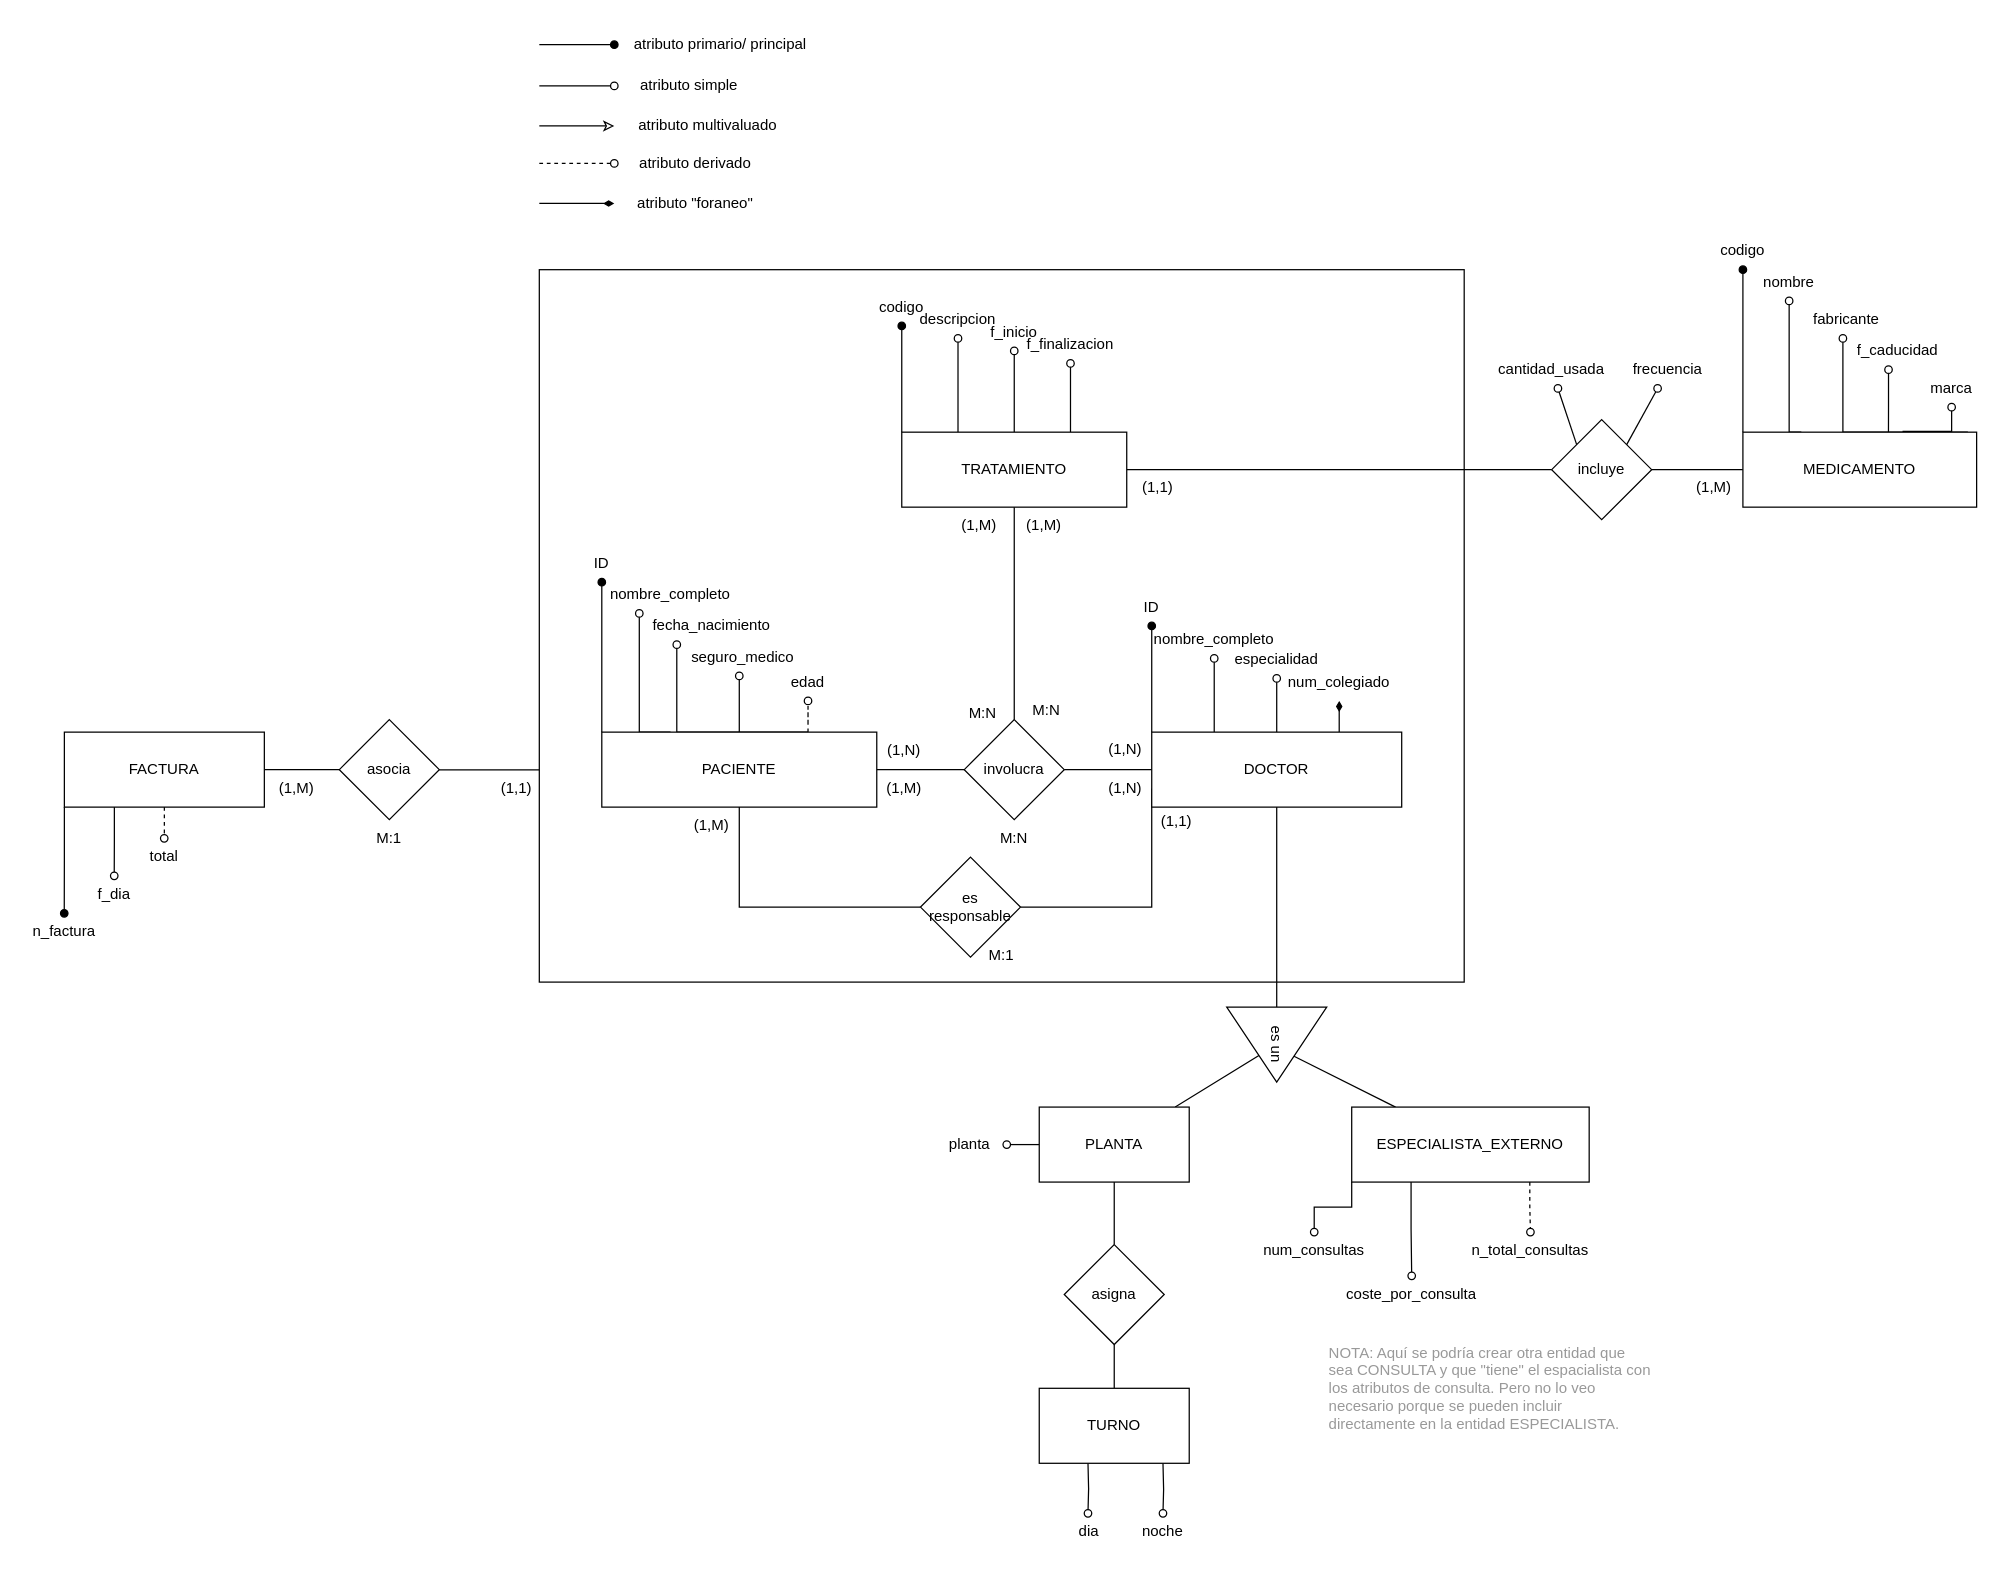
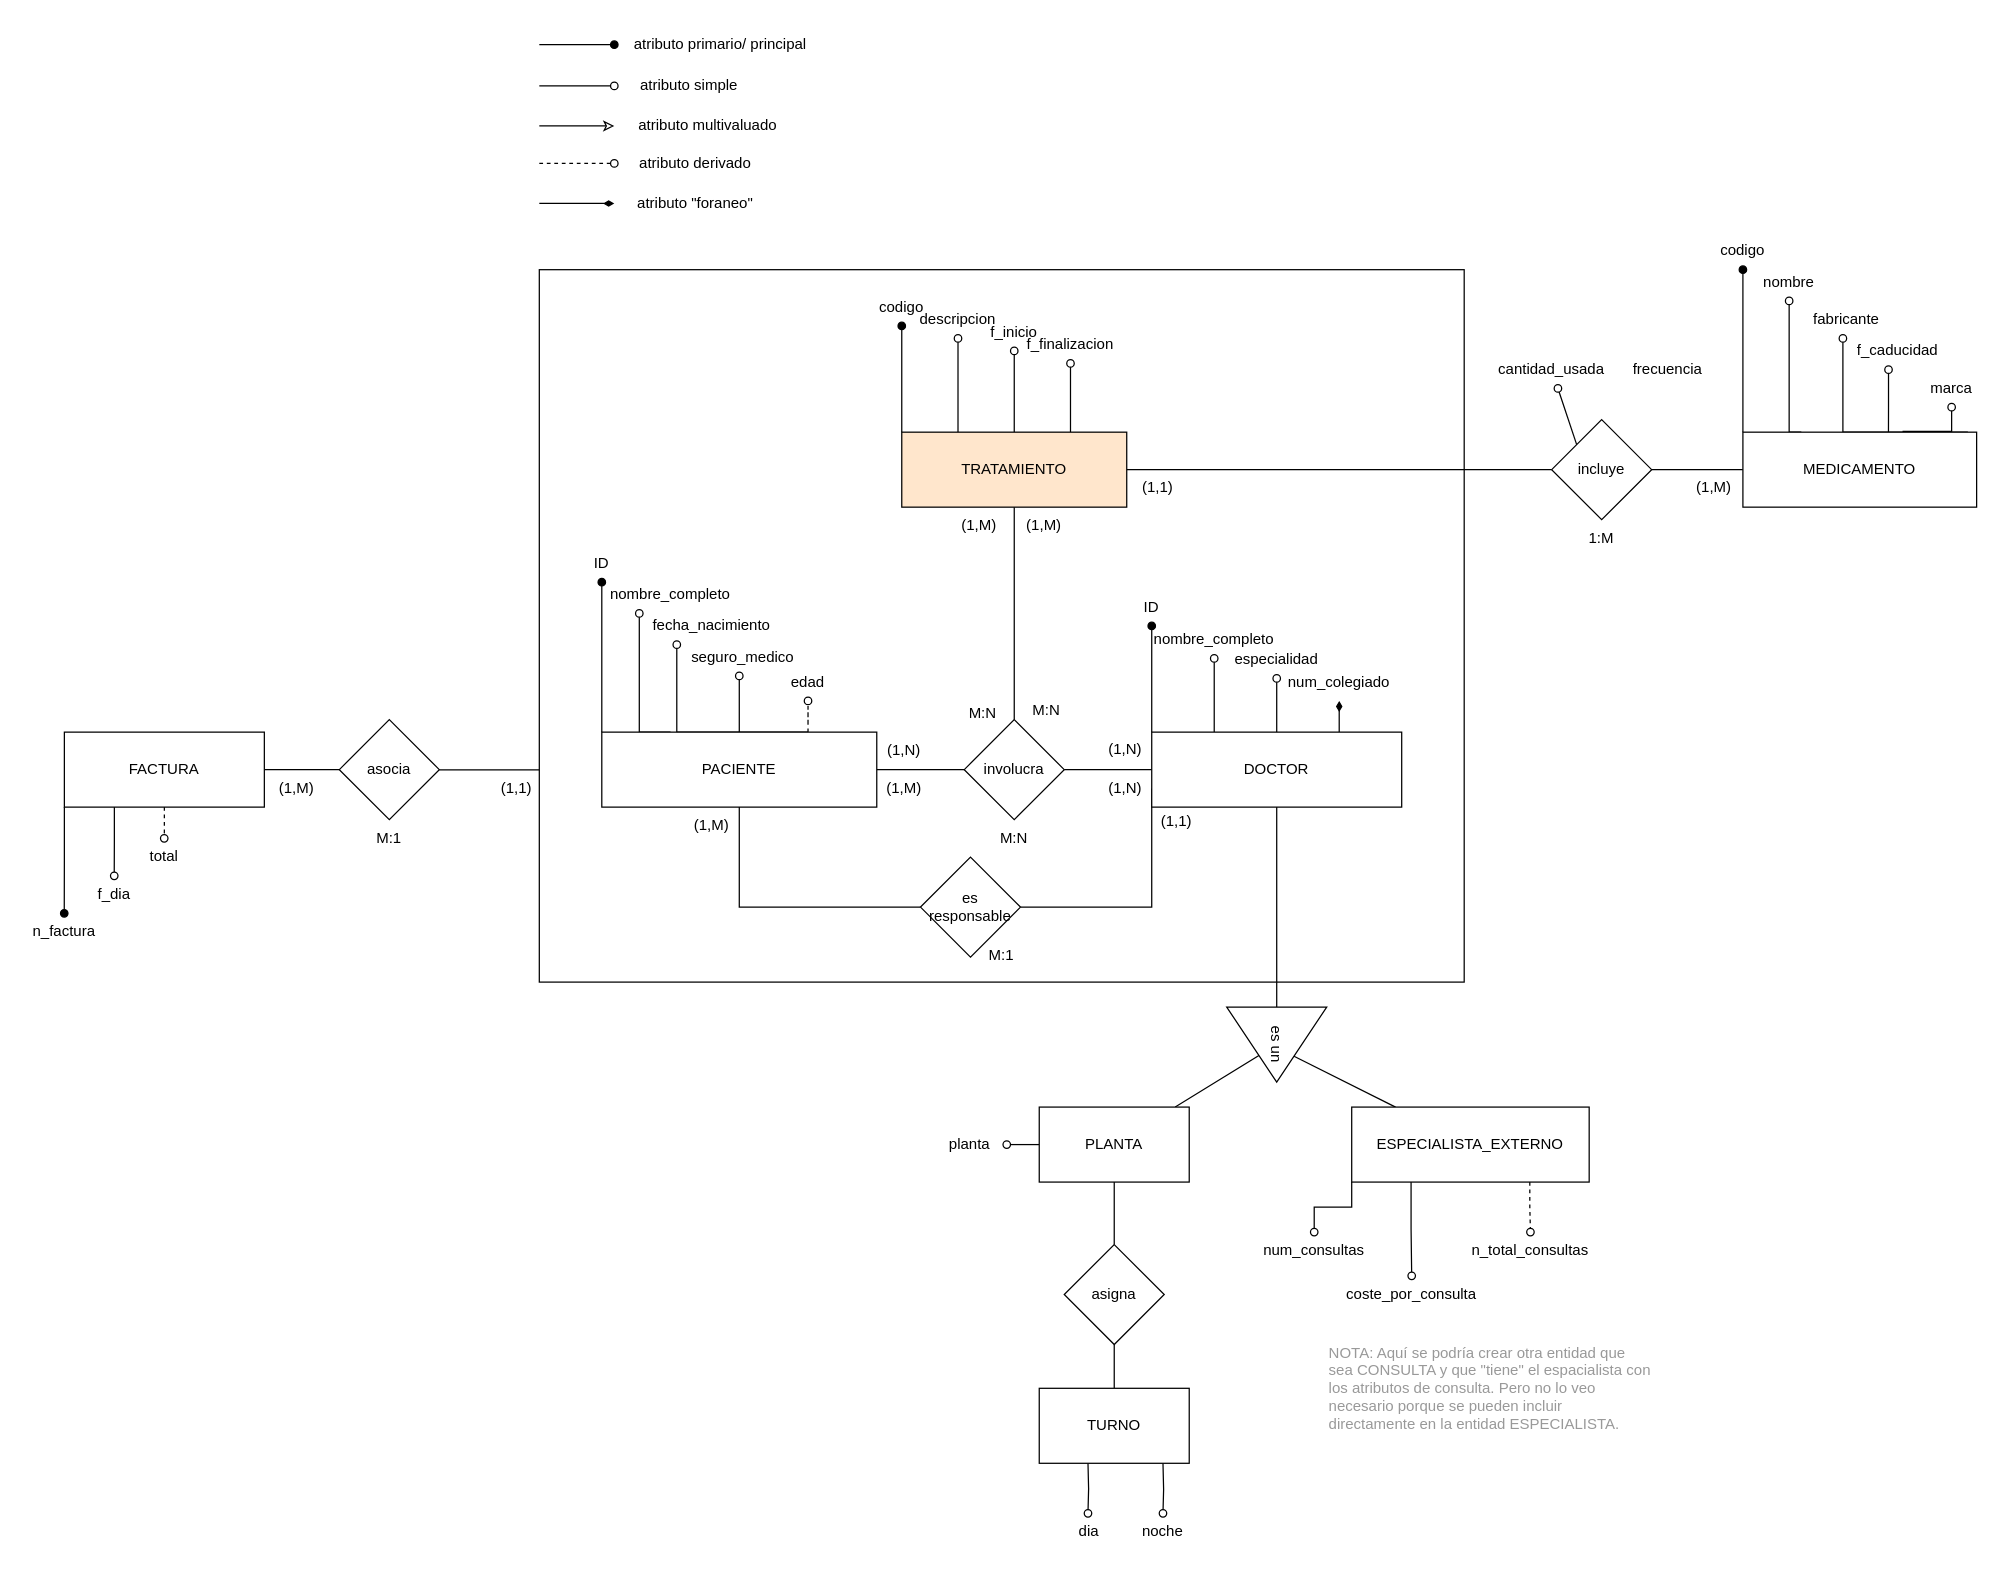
- <mxCell id="71" style="rounded=0;orthogonalLoop=1;jettySize=auto;html=1;exitX=1;exitY=0;exitDx=0;exitDy=0;endArrow=oval;endFill=0;" edge="1" parent="1" source="72" target="117"><mxGeometry relative="1" as="geometry"><mxPoint x="1321" y="325" as="targetPoint" /></mxGeometry></mxCell>
- <mxCell id="22" value="TRATAMIENTO" style="rounded=0;whiteSpace=wrap;html=1;" vertex="1" parent="1"><mxGeometry x="721" y="345" width="180" height="60" as="geometry" /></mxCell>
+ <mxCell id="22" value="TRATAMIENTO" style="rounded=0;whiteSpace=wrap;html=1;fillColor=#ffe6cc;" vertex="1" parent="1"><mxGeometry x="721" y="345" width="180" height="60" as="geometry" /></mxCell>
+ <mxCell id="114" value="1:M" style="text;html=1;align=center;verticalAlign=middle;whiteSpace=wrap;rounded=0;" vertex="1" parent="1"><mxGeometry x="1251" y="415" width="60" height="30" as="geometry" /></mxCell>
